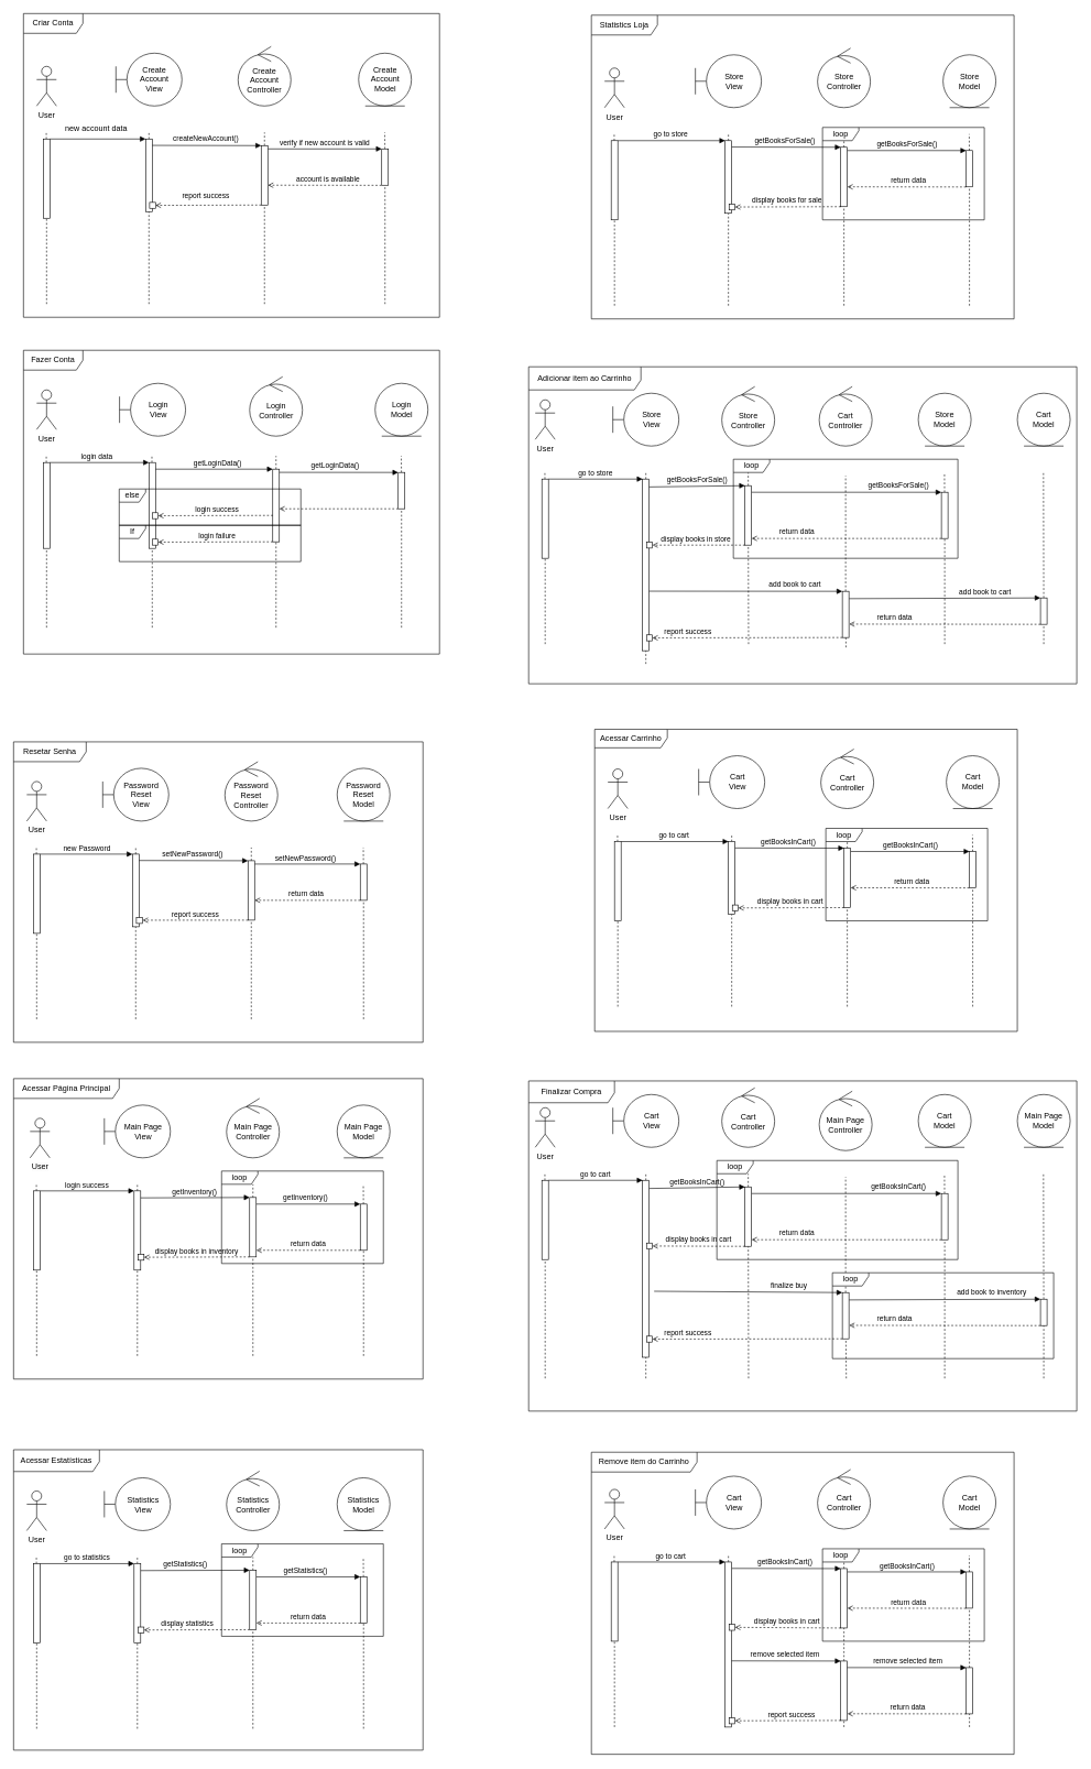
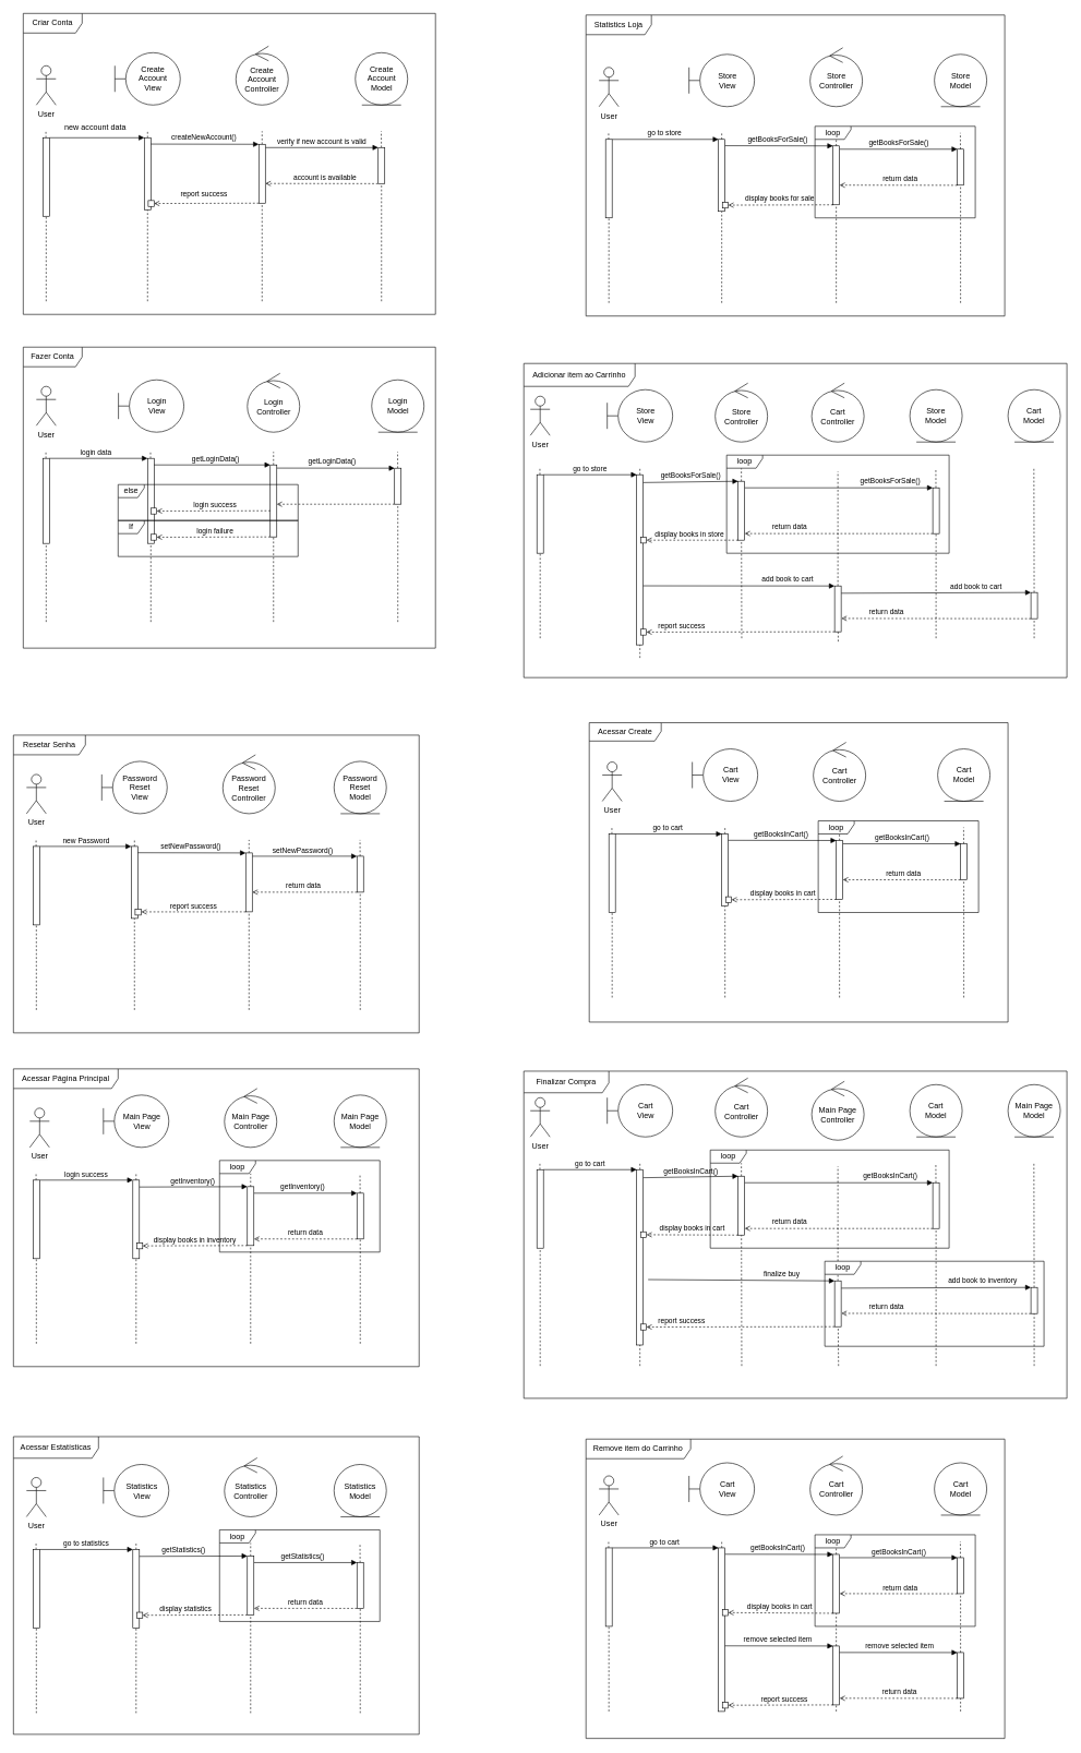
- <mxCell id="289" value="Acessar Carrinho" style="shape=umlFrame;whiteSpace=wrap;html=1;pointerEvents=0;width=110;height=28;" vertex="1" parent="1"><mxGeometry x="900" y="1104" width="640" height="457.5" as="geometry" /></mxCell>
+ <mxCell id="289" value="Acessar Create" style="shape=umlFrame;whiteSpace=wrap;html=1;pointerEvents=0;width=110;height=28;" vertex="1" parent="1"><mxGeometry x="900" y="1104" width="640" height="457.5" as="geometry" /></mxCell>
